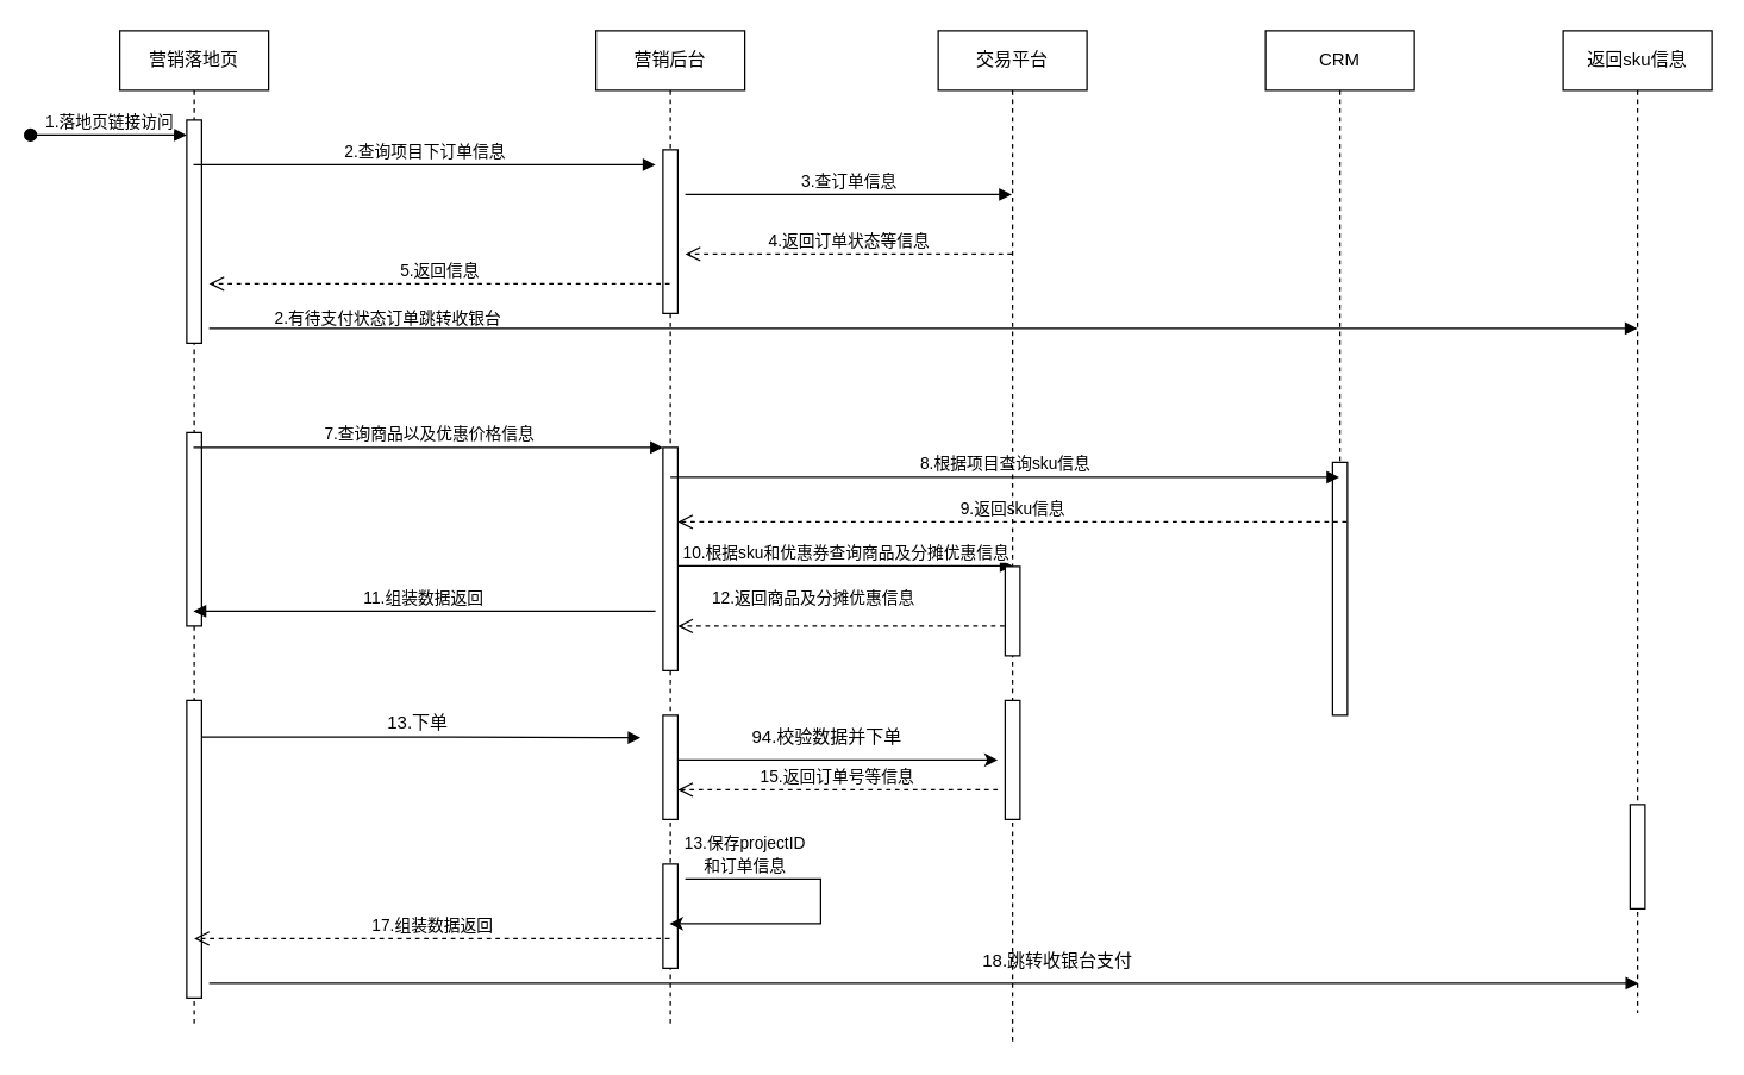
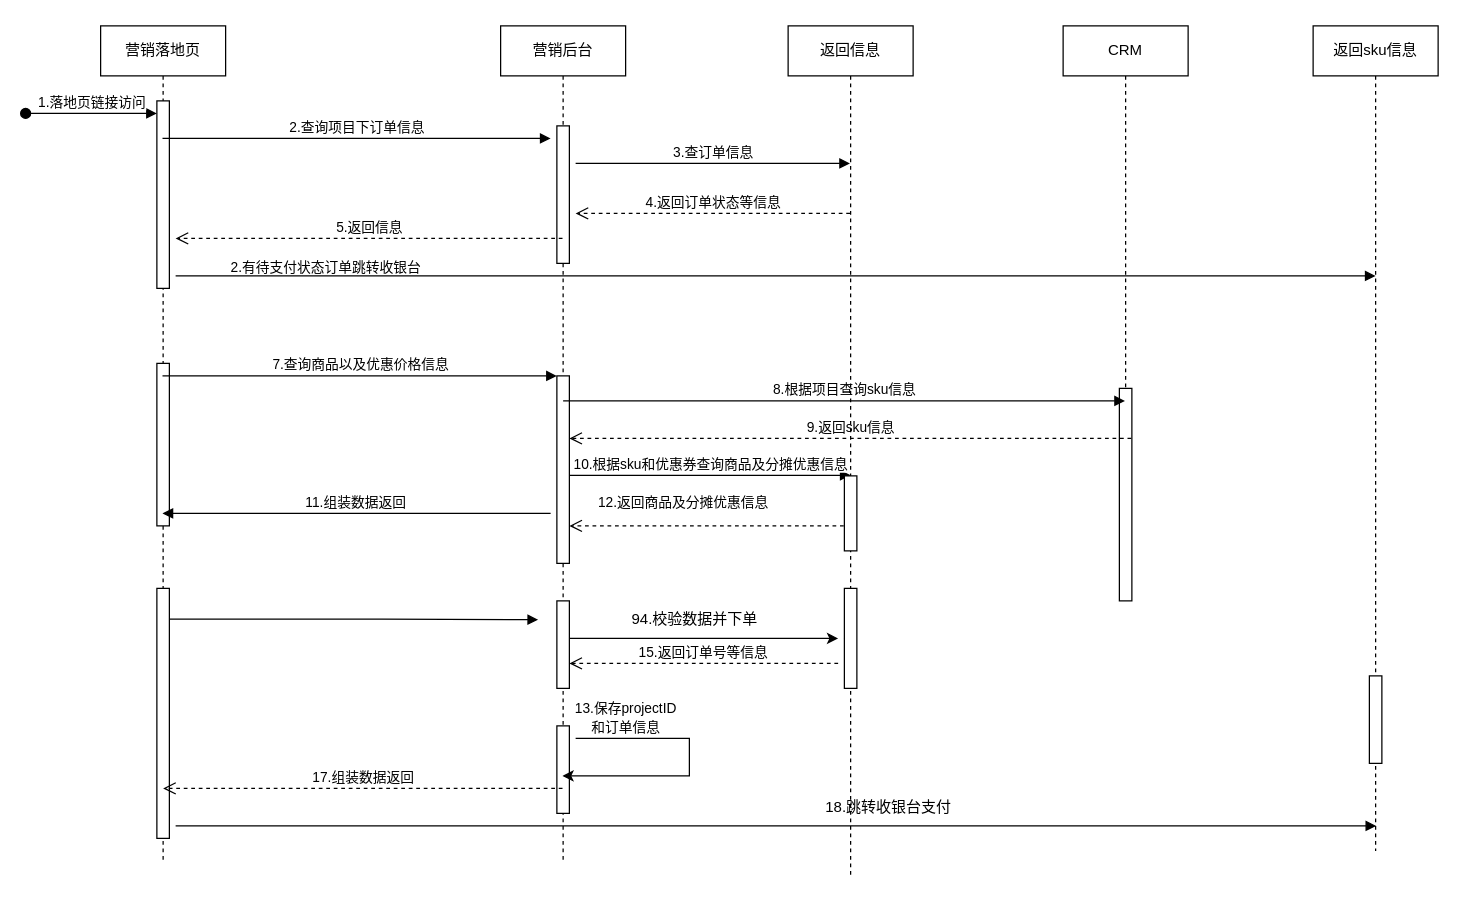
- <mxCell id="33" value="交易平台" style="shape=umlLifeline;perimeter=lifelinePerimeter;whiteSpace=wrap;html=1;container=0;dropTarget=0;collapsible=0;recursiveResize=0;outlineConnect=0;portConstraint=eastwest;newEdgeStyle={&quot;edgeStyle&quot;:&quot;elbowEdgeStyle&quot;,&quot;elbow&quot;:&quot;vertical&quot;,&quot;curved&quot;:0,&quot;rounded&quot;:0};" vertex="1" parent="1"><mxGeometry x="630" y="20" width="100" height="680" as="geometry" /></mxCell>
+ <mxCell id="33" value="返回信息" style="shape=umlLifeline;perimeter=lifelinePerimeter;whiteSpace=wrap;html=1;container=0;dropTarget=0;collapsible=0;recursiveResize=0;outlineConnect=0;portConstraint=eastwest;newEdgeStyle={&quot;edgeStyle&quot;:&quot;elbowEdgeStyle&quot;,&quot;elbow&quot;:&quot;vertical&quot;,&quot;curved&quot;:0,&quot;rounded&quot;:0};" vertex="1" parent="1"><mxGeometry x="630" y="20" width="100" height="680" as="geometry" /></mxCell>
- <mxCell id="20" value="13.下单" style="text;html=1;align=center;verticalAlign=middle;resizable=0;points=[];autosize=1;strokeColor=none;fillColor=none;" vertex="1" parent="1"><mxGeometry x="250" y="470" width="60" height="30" as="geometry" /></mxCell>
